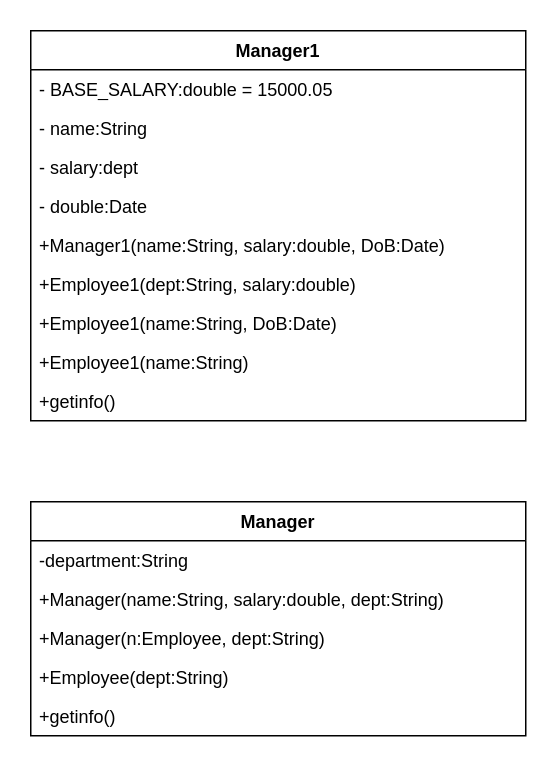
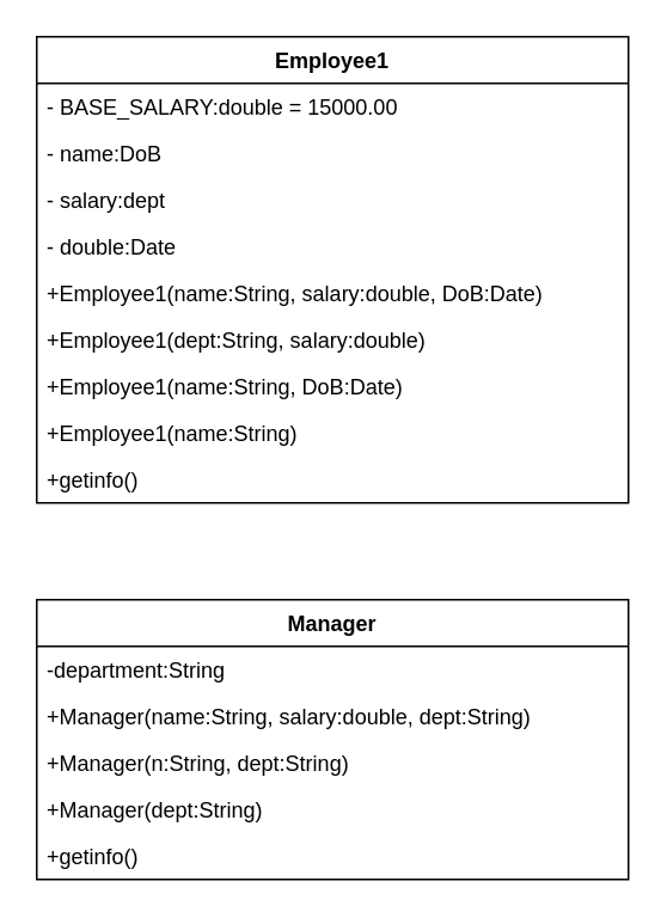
- <mxCell id="2" value="Manager1" style="swimlane;fontStyle=1;align=center;verticalAlign=top;childLayout=stackLayout;horizontal=1;startSize=26;horizontalStack=0;resizeParent=1;resizeParentMax=0;resizeLast=0;collapsible=1;marginBottom=0;whiteSpace=wrap;html=1;" vertex="1" parent="1"><mxGeometry x="20" y="20" width="330" height="260" as="geometry"><mxRectangle x="320" y="90" width="100" height="30" as="alternateBounds" /></mxGeometry></mxCell>
+ <mxCell id="2" value="Employee1" style="swimlane;fontStyle=1;align=center;verticalAlign=top;childLayout=stackLayout;horizontal=1;startSize=26;horizontalStack=0;resizeParent=1;resizeParentMax=0;resizeLast=0;collapsible=1;marginBottom=0;whiteSpace=wrap;html=1;" vertex="1" parent="1"><mxGeometry x="20" y="20" width="330" height="260" as="geometry"><mxRectangle x="320" y="90" width="100" height="30" as="alternateBounds" /></mxGeometry></mxCell>
- <mxCell id="3" value="- BASE_SALARY:double = 15000.05" style="text;strokeColor=none;fillColor=none;align=left;verticalAlign=top;spacingLeft=4;spacingRight=4;overflow=hidden;rotatable=0;points=[[0,0.5],[1,0.5]];portConstraint=eastwest;whiteSpace=wrap;html=1;" vertex="1" parent="2"><mxGeometry y="26" width="330" height="26" as="geometry" /></mxCell>
+ <mxCell id="3" value="- BASE_SALARY:double = 15000.00" style="text;strokeColor=none;fillColor=none;align=left;verticalAlign=top;spacingLeft=4;spacingRight=4;overflow=hidden;rotatable=0;points=[[0,0.5],[1,0.5]];portConstraint=eastwest;whiteSpace=wrap;html=1;" vertex="1" parent="2"><mxGeometry y="26" width="330" height="26" as="geometry" /></mxCell>
- <mxCell id="4" value="- name:String" style="text;strokeColor=none;fillColor=none;align=left;verticalAlign=top;spacingLeft=4;spacingRight=4;overflow=hidden;rotatable=0;points=[[0,0.5],[1,0.5]];portConstraint=eastwest;whiteSpace=wrap;html=1;" vertex="1" parent="2"><mxGeometry y="52" width="330" height="26" as="geometry" /></mxCell>
+ <mxCell id="4" value="- name:DoB" style="text;strokeColor=none;fillColor=none;align=left;verticalAlign=top;spacingLeft=4;spacingRight=4;overflow=hidden;rotatable=0;points=[[0,0.5],[1,0.5]];portConstraint=eastwest;whiteSpace=wrap;html=1;" vertex="1" parent="2"><mxGeometry y="52" width="330" height="26" as="geometry" /></mxCell>
- <mxCell id="7" value="+Manager1(name:String, salary:double, DoB:Date)" style="text;strokeColor=none;fillColor=none;align=left;verticalAlign=top;spacingLeft=4;spacingRight=4;overflow=hidden;rotatable=0;points=[[0,0.5],[1,0.5]];portConstraint=eastwest;whiteSpace=wrap;html=1;" vertex="1" parent="2"><mxGeometry y="130" width="330" height="26" as="geometry" /></mxCell>
+ <mxCell id="7" value="+Employee1(name:String, salary:double, DoB:Date)" style="text;strokeColor=none;fillColor=none;align=left;verticalAlign=top;spacingLeft=4;spacingRight=4;overflow=hidden;rotatable=0;points=[[0,0.5],[1,0.5]];portConstraint=eastwest;whiteSpace=wrap;html=1;" vertex="1" parent="2"><mxGeometry y="130" width="330" height="26" as="geometry" /></mxCell>
- <mxCell id="15" value="+Manager(n:Employee, dept:String)" style="text;strokeColor=none;fillColor=none;align=left;verticalAlign=top;spacingLeft=4;spacingRight=4;overflow=hidden;rotatable=0;points=[[0,0.5],[1,0.5]];portConstraint=eastwest;whiteSpace=wrap;html=1;" vertex="1" parent="12"><mxGeometry y="78" width="330" height="26" as="geometry" /></mxCell>
+ <mxCell id="15" value="+Manager(n:String, dept:String)" style="text;strokeColor=none;fillColor=none;align=left;verticalAlign=top;spacingLeft=4;spacingRight=4;overflow=hidden;rotatable=0;points=[[0,0.5],[1,0.5]];portConstraint=eastwest;whiteSpace=wrap;html=1;" vertex="1" parent="12"><mxGeometry y="78" width="330" height="26" as="geometry" /></mxCell>
- <mxCell id="16" value="+Employee(dept:String)" style="text;strokeColor=none;fillColor=none;align=left;verticalAlign=top;spacingLeft=4;spacingRight=4;overflow=hidden;rotatable=0;points=[[0,0.5],[1,0.5]];portConstraint=eastwest;whiteSpace=wrap;html=1;" vertex="1" parent="12"><mxGeometry y="104" width="330" height="26" as="geometry" /></mxCell>
+ <mxCell id="16" value="+Manager(dept:String)" style="text;strokeColor=none;fillColor=none;align=left;verticalAlign=top;spacingLeft=4;spacingRight=4;overflow=hidden;rotatable=0;points=[[0,0.5],[1,0.5]];portConstraint=eastwest;whiteSpace=wrap;html=1;" vertex="1" parent="12"><mxGeometry y="104" width="330" height="26" as="geometry" /></mxCell>
